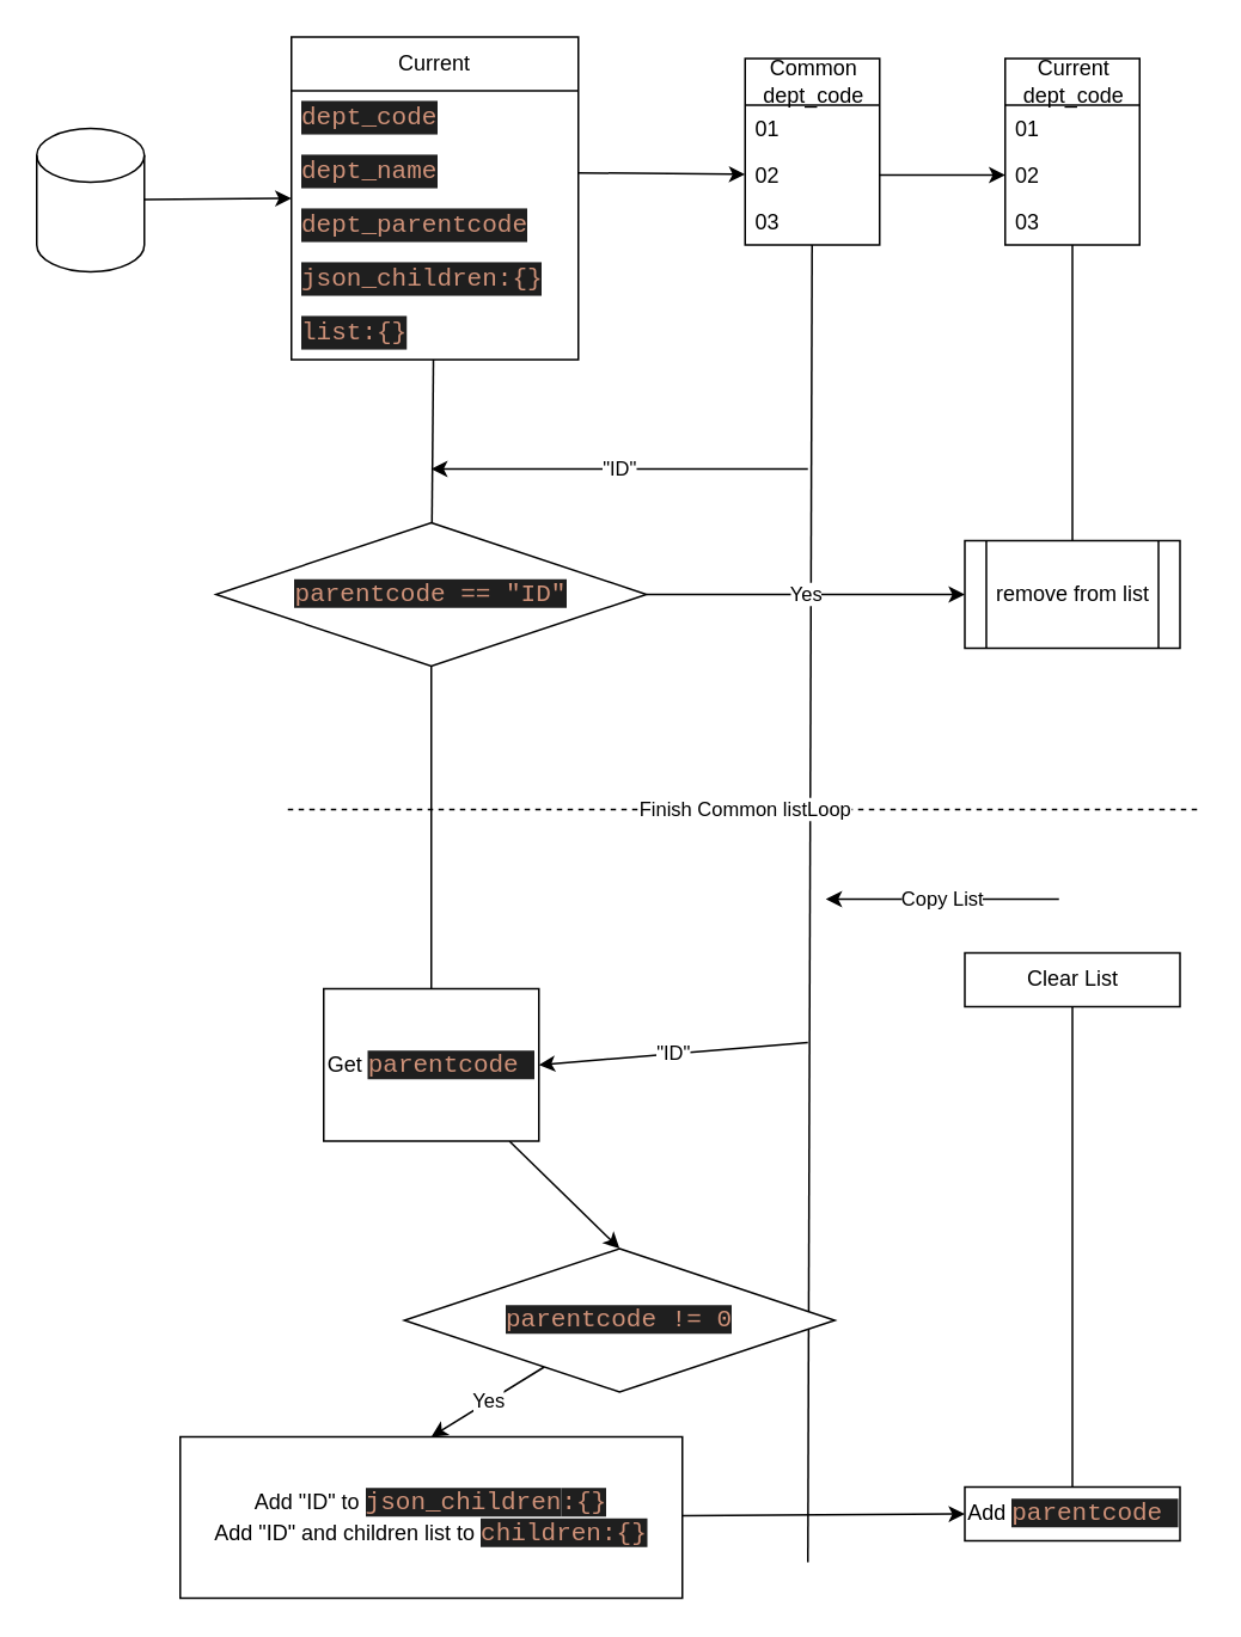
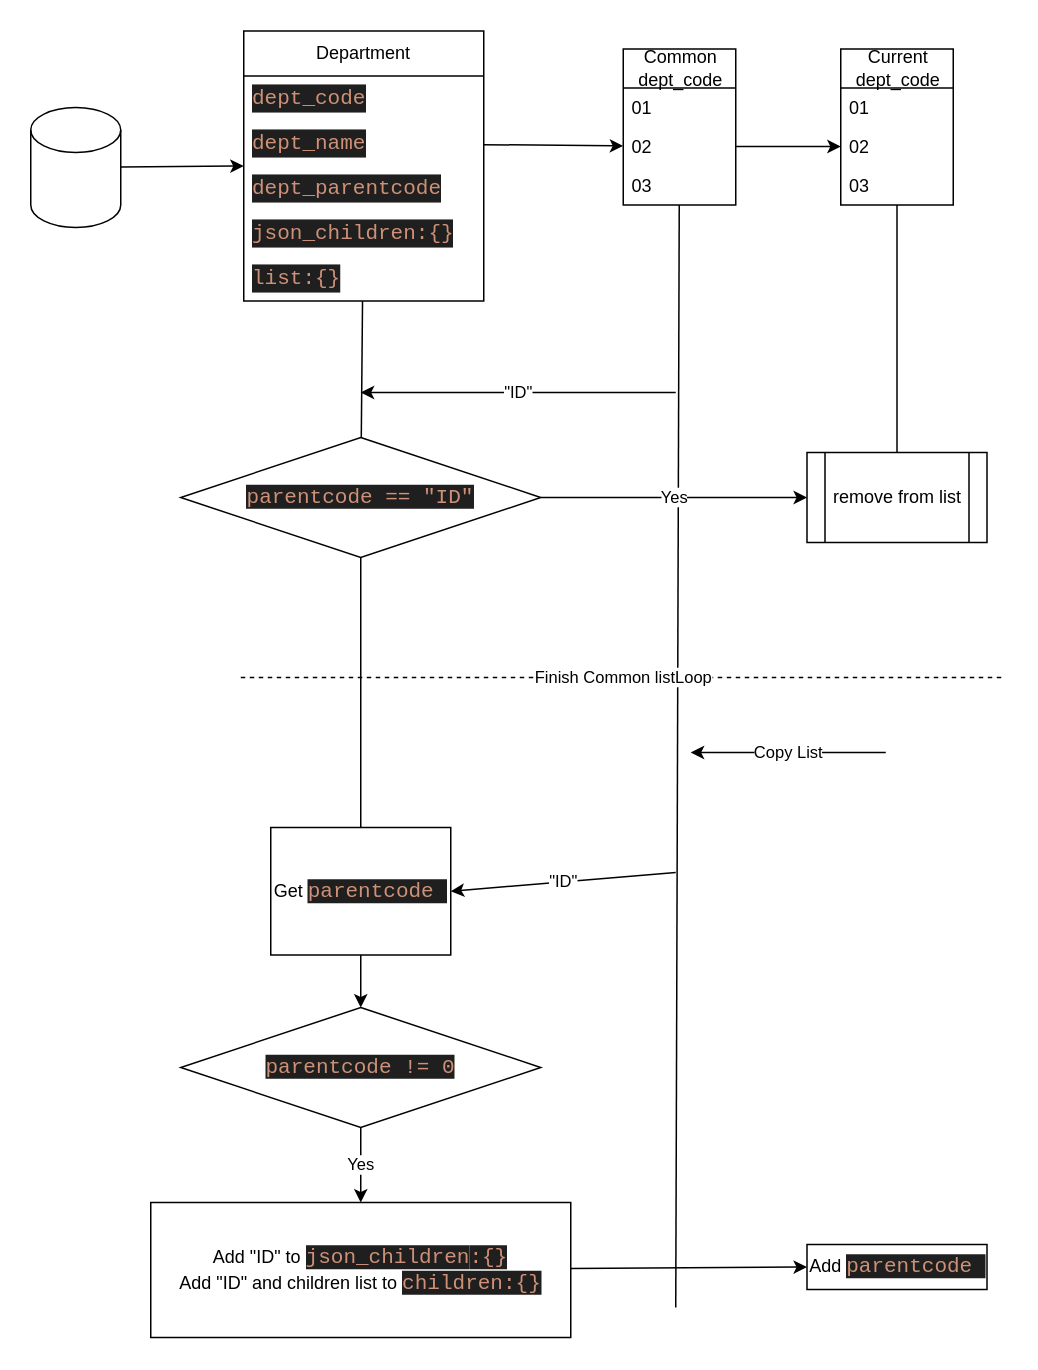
- <mxCell id="5" value="Current" style="swimlane;fontStyle=0;childLayout=stackLayout;horizontal=1;startSize=30;horizontalStack=0;resizeParent=1;resizeParentMax=0;resizeLast=0;collapsible=1;marginBottom=0;whiteSpace=wrap;html=1;" parent="1" vertex="1"><mxGeometry x="162" y="20" width="160" height="180" as="geometry" /></mxCell>
+ <mxCell id="5" value="Department" style="swimlane;fontStyle=0;childLayout=stackLayout;horizontal=1;startSize=30;horizontalStack=0;resizeParent=1;resizeParentMax=0;resizeLast=0;collapsible=1;marginBottom=0;whiteSpace=wrap;html=1;" parent="1" vertex="1"><mxGeometry x="162" y="20" width="160" height="180" as="geometry" /></mxCell>
- <mxCell id="37" value="Clear List" style="whiteSpace=wrap;html=1;" parent="1" vertex="1"><mxGeometry x="537.5" y="531" width="120" height="30" as="geometry" /></mxCell>
- <mxCell id="34" value="" style="edgeStyle=none;html=1;endArrow=none;endFill=0;startArrow=none;" parent="1" source="37" target="35" edge="1"><mxGeometry relative="1" as="geometry"><mxPoint x="598" y="651" as="targetPoint" /><mxPoint x="597.548" y="163" as="sourcePoint" /></mxGeometry></mxCell>
- <mxCell id="30" value="&lt;span style=&quot;color: rgb(206, 145, 120); font-family: &amp;quot;Fira Code iScript&amp;quot;, Menlo, Monaco, &amp;quot;Courier New&amp;quot;, monospace, Consolas, &amp;quot;Courier New&amp;quot;, monospace; font-size: 14px; text-align: left; background-color: rgb(31, 31, 31);&quot;&gt;parentcode != 0&lt;/span&gt;" style="rhombus;whiteSpace=wrap;html=1;" parent="1" vertex="1"><mxGeometry x="225" y="696" width="240" height="80" as="geometry" /></mxCell>
+ <mxCell id="30" value="&lt;span style=&quot;color: rgb(206, 145, 120); font-family: &amp;quot;Fira Code iScript&amp;quot;, Menlo, Monaco, &amp;quot;Courier New&amp;quot;, monospace, Consolas, &amp;quot;Courier New&amp;quot;, monospace; font-size: 14px; text-align: left; background-color: rgb(31, 31, 31);&quot;&gt;parentcode != 0&lt;/span&gt;" style="rhombus;whiteSpace=wrap;html=1;" parent="1" vertex="1"><mxGeometry x="120" y="671" width="240" height="80" as="geometry" /></mxCell>
